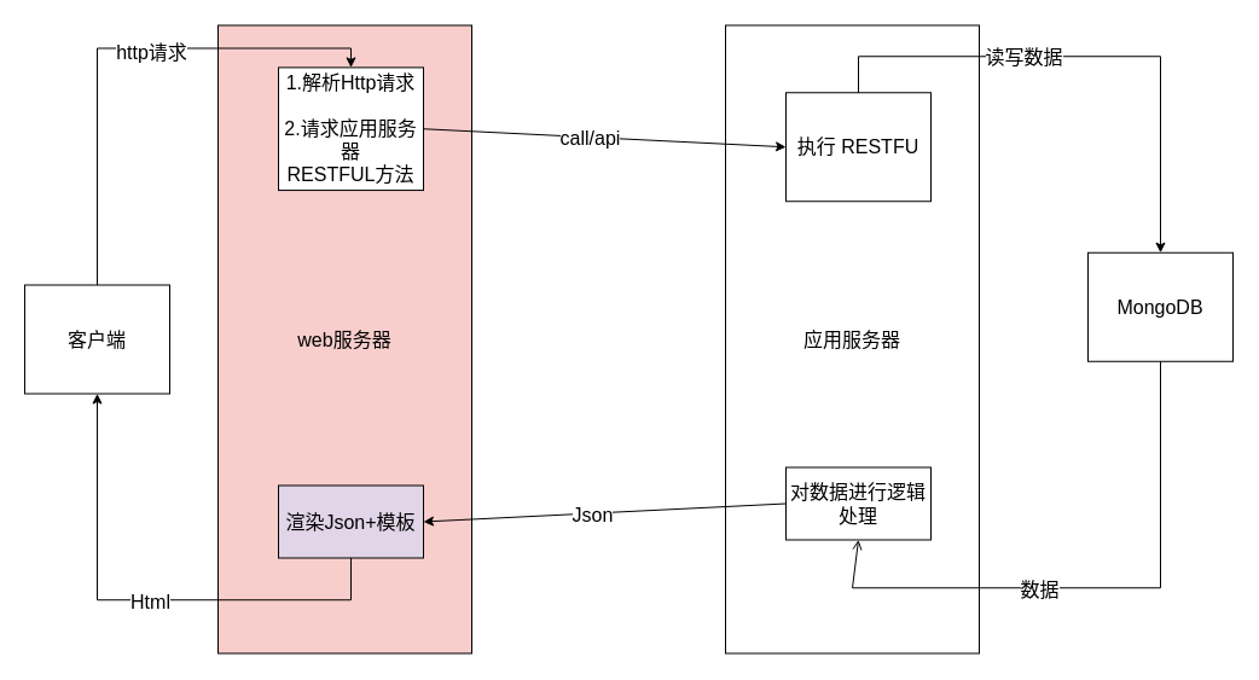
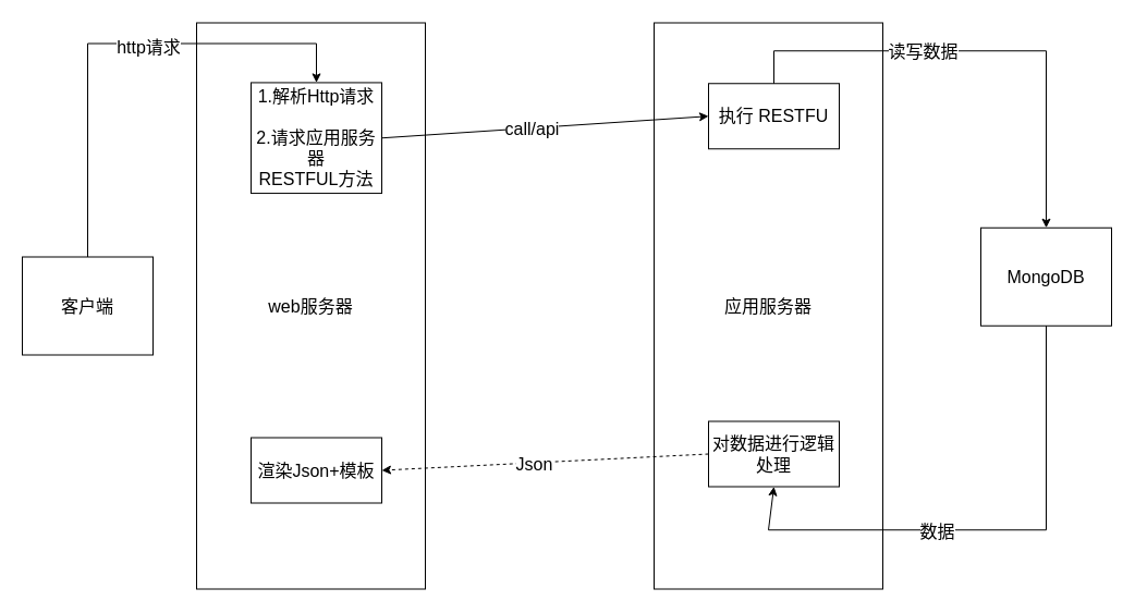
- <mxCell id="4" value="1.解析Http请求&lt;br style=&quot;font-size: 16px;&quot;&gt;&lt;br style=&quot;font-size: 16px;&quot;&gt;2.请求应用服务器&lt;br style=&quot;font-size: 16px;&quot;&gt;RESTFUL方法" style="rounded=0;whiteSpace=wrap;html=1;fontSize=16;" vertex="1" parent="1"><mxGeometry x="230" y="55.43" width="120" height="101.63" as="geometry" /></mxCell>
+ <mxCell id="4" value="1.解析Http请求&lt;br style=&quot;font-size: 16px;&quot;&gt;&lt;br style=&quot;font-size: 16px;&quot;&gt;2.请求应用服务器&lt;br style=&quot;font-size: 16px;&quot;&gt;RESTFUL方法" style="rounded=0;whiteSpace=wrap;html=1;fontSize=16;" vertex="1" parent="1"><mxGeometry x="230" y="75.43" width="120" height="101.63" as="geometry" /></mxCell>
- <mxCell id="7" value="执行 RESTFU" style="rounded=0;whiteSpace=wrap;html=1;fontSize=16;" vertex="1" parent="1"><mxGeometry x="650" y="76.25" width="120" height="90" as="geometry" /></mxCell>
+ <mxCell id="7" value="执行 RESTFU" style="rounded=0;whiteSpace=wrap;html=1;fontSize=16;" vertex="1" parent="1"><mxGeometry x="650" y="76.25" width="120" height="60" as="geometry" /></mxCell>
- <mxCell id="3" value="web服务器" style="rounded=0;whiteSpace=wrap;html=1;fontSize=16;fillColor=#f8cecc;" vertex="1" parent="1"><mxGeometry x="180" y="20.5" width="210" height="520" as="geometry" /></mxCell>
+ <mxCell id="3" value="web服务器" style="rounded=0;whiteSpace=wrap;html=1;fontSize=16;" vertex="1" parent="1"><mxGeometry x="180" y="20.5" width="210" height="520" as="geometry" /></mxCell>
- <mxCell id="16" value="" style="endArrow=classic;html=1;rounded=0;exitX=0;exitY=0.5;exitDx=0;exitDy=0;entryX=1;entryY=0.5;entryDx=0;entryDy=0;fontSize=16;" edge="1" parent="1" source="8" target="5"><mxGeometry width="50" height="50" relative="1" as="geometry"><mxPoint x="390" y="276.25" as="sourcePoint" /><mxPoint x="440" y="226.25" as="targetPoint" /></mxGeometry></mxCell>
+ <mxCell id="16" value="" style="endArrow=classic;html=1;rounded=0;exitX=0;exitY=0.5;exitDx=0;exitDy=0;entryX=1;entryY=0.5;entryDx=0;entryDy=0;fontSize=16;dashed=1;" edge="1" parent="1" source="8" target="5"><mxGeometry width="50" height="50" relative="1" as="geometry"><mxPoint x="390" y="276.25" as="sourcePoint" /><mxPoint x="440" y="226.25" as="targetPoint" /></mxGeometry></mxCell>
- <mxCell id="5" value="渲染Json+模板" style="rounded=0;whiteSpace=wrap;html=1;fontSize=16;fillColor=#e1d5e7;" vertex="1" parent="1"><mxGeometry x="230" y="401.5" width="120" height="60" as="geometry" /></mxCell>
+ <mxCell id="5" value="渲染Json+模板" style="rounded=0;whiteSpace=wrap;html=1;fontSize=16;" vertex="1" parent="1"><mxGeometry x="230" y="401.5" width="120" height="60" as="geometry" /></mxCell>
- <mxCell id="20" value="" style="endArrow=open;html=1;rounded=0;entryX=0.5;entryY=1;entryDx=0;entryDy=0;exitX=0.5;exitY=1;exitDx=0;exitDy=0;fontSize=16;" edge="1" parent="1" source="9" target="8"><mxGeometry width="50" height="50" relative="1" as="geometry"><mxPoint x="505.333" y="356.25" as="sourcePoint" /><mxPoint x="440" y="226.25" as="targetPoint" /><Array as="points"><mxPoint x="960" y="486.25" /><mxPoint x="705" y="486.25" /></Array></mxGeometry></mxCell>
+ <mxCell id="20" value="" style="endArrow=classic;html=1;rounded=0;entryX=0.5;entryY=1;entryDx=0;entryDy=0;exitX=0.5;exitY=1;exitDx=0;exitDy=0;fontSize=16;" edge="1" parent="1" source="9" target="8"><mxGeometry width="50" height="50" relative="1" as="geometry"><mxPoint x="505.333" y="356.25" as="sourcePoint" /><mxPoint x="440" y="226.25" as="targetPoint" /><Array as="points"><mxPoint x="960" y="486.25" /><mxPoint x="705" y="486.25" /></Array></mxGeometry></mxCell>
- <mxCell id="12" value="" style="endArrow=classic;html=1;rounded=0;exitX=0.5;exitY=1;exitDx=0;exitDy=0;entryX=0.5;entryY=1;entryDx=0;entryDy=0;fontSize=16;" edge="1" parent="1" source="5" target="2"><mxGeometry width="50" height="50" relative="1" as="geometry"><mxPoint x="390" y="276.25" as="sourcePoint" /><mxPoint x="440" y="226.25" as="targetPoint" /><Array as="points"><mxPoint x="290" y="496.25" /><mxPoint x="80" y="496.25" /></Array></mxGeometry></mxCell>
- <mxCell id="13" value="Html" style="edgeLabel;html=1;align=center;verticalAlign=middle;resizable=0;points=[];fontSize=16;" vertex="1" connectable="0" parent="12"><mxGeometry x="-0.027" y="1" relative="1" as="geometry"><mxPoint x="1" as="offset" /></mxGeometry></mxCell>
